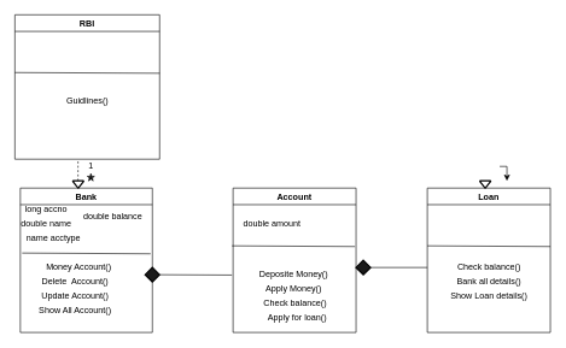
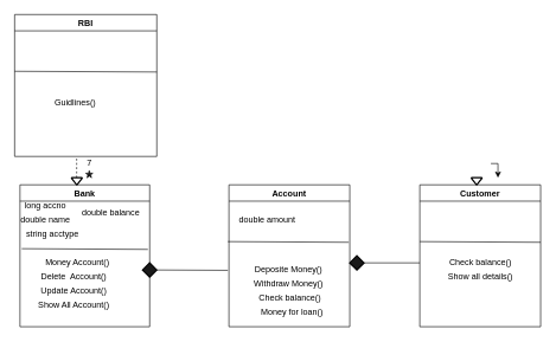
- <mxCell id="32" value="Guidlines()" style="text;html=1;align=center;verticalAlign=middle;resizable=0;points=[];autosize=1;strokeColor=none;fillColor=none;" parent="30" vertex="1"><mxGeometry x="65" y="110" width="70" height="20" as="geometry" /></mxCell>
+ <mxCell id="32" value="Guidlines()" style="text;html=1;align=center;verticalAlign=middle;resizable=0;points=[];autosize=1;strokeColor=none;fillColor=none;" parent="30" vertex="1"><mxGeometry x="50" y="115" width="70" height="20" as="geometry" /></mxCell>
- <mxCell id="36" value="1" style="text;html=1;align=center;verticalAlign=middle;resizable=0;points=[];autosize=1;strokeColor=none;fillColor=none;" parent="1" vertex="1"><mxGeometry x="115" y="220" width="20" height="20" as="geometry" /></mxCell>
+ <mxCell id="36" value="7" style="text;html=1;align=center;verticalAlign=middle;resizable=0;points=[];autosize=1;strokeColor=none;fillColor=none;" parent="1" vertex="1"><mxGeometry x="115" y="220" width="20" height="20" as="geometry" /></mxCell>
- <mxCell id="19" value="Loan" style="swimlane;" parent="1" vertex="1"><mxGeometry x="590" y="260" width="170" height="200" as="geometry" /></mxCell>
+ <mxCell id="19" value="Customer" style="swimlane;" parent="1" vertex="1"><mxGeometry x="590" y="260" width="170" height="200" as="geometry" /></mxCell>
- <mxCell id="17" value="name acctype" style="text;html=1;align=center;verticalAlign=middle;resizable=0;points=[];autosize=1;strokeColor=none;fillColor=none;" vertex="1" parent="9"><mxGeometry y="60" width="90" height="20" as="geometry" /></mxCell>
+ <mxCell id="17" value="string acctype" style="text;html=1;align=center;verticalAlign=middle;resizable=0;points=[];autosize=1;strokeColor=none;fillColor=none;" vertex="1" parent="9"><mxGeometry y="60" width="90" height="20" as="geometry" /></mxCell>
- <mxCell id="22" value="Bank all details()" style="text;html=1;align=center;verticalAlign=middle;resizable=0;points=[];autosize=1;strokeColor=none;fillColor=none;" parent="19" vertex="1"><mxGeometry x="30" y="120" width="110" height="20" as="geometry" /></mxCell>
+ <mxCell id="22" value="Show all details()" style="text;html=1;align=center;verticalAlign=middle;resizable=0;points=[];autosize=1;strokeColor=none;fillColor=none;" parent="19" vertex="1"><mxGeometry x="30" y="120" width="110" height="20" as="geometry" /></mxCell>
- <mxCell id="5" value="Apply Money()" style="text;html=1;align=center;verticalAlign=middle;resizable=0;points=[];autosize=1;strokeColor=none;fillColor=none;" parent="2" vertex="1"><mxGeometry x="28.5" y="130" width="110" height="20" as="geometry" /></mxCell>
+ <mxCell id="5" value="Withdraw Money()" style="text;html=1;align=center;verticalAlign=middle;resizable=0;points=[];autosize=1;strokeColor=none;fillColor=none;" parent="2" vertex="1"><mxGeometry x="28.5" y="130" width="110" height="20" as="geometry" /></mxCell>
- <mxCell id="23" value="Show Loan details()" style="text;html=1;align=center;verticalAlign=middle;resizable=0;points=[];autosize=1;strokeColor=none;fillColor=none;" parent="19" vertex="1"><mxGeometry x="25" y="140" width="120" height="20" as="geometry" /></mxCell>
- <mxCell id="7" value="Apply for loan()" style="text;html=1;align=center;verticalAlign=middle;resizable=0;points=[];autosize=1;strokeColor=none;fillColor=none;" parent="2" vertex="1"><mxGeometry x="38.5" y="170" width="100" height="20" as="geometry" /></mxCell>
+ <mxCell id="7" value="Money for loan()" style="text;html=1;align=center;verticalAlign=middle;resizable=0;points=[];autosize=1;strokeColor=none;fillColor=none;" parent="2" vertex="1"><mxGeometry x="38.5" y="170" width="100" height="20" as="geometry" /></mxCell>
